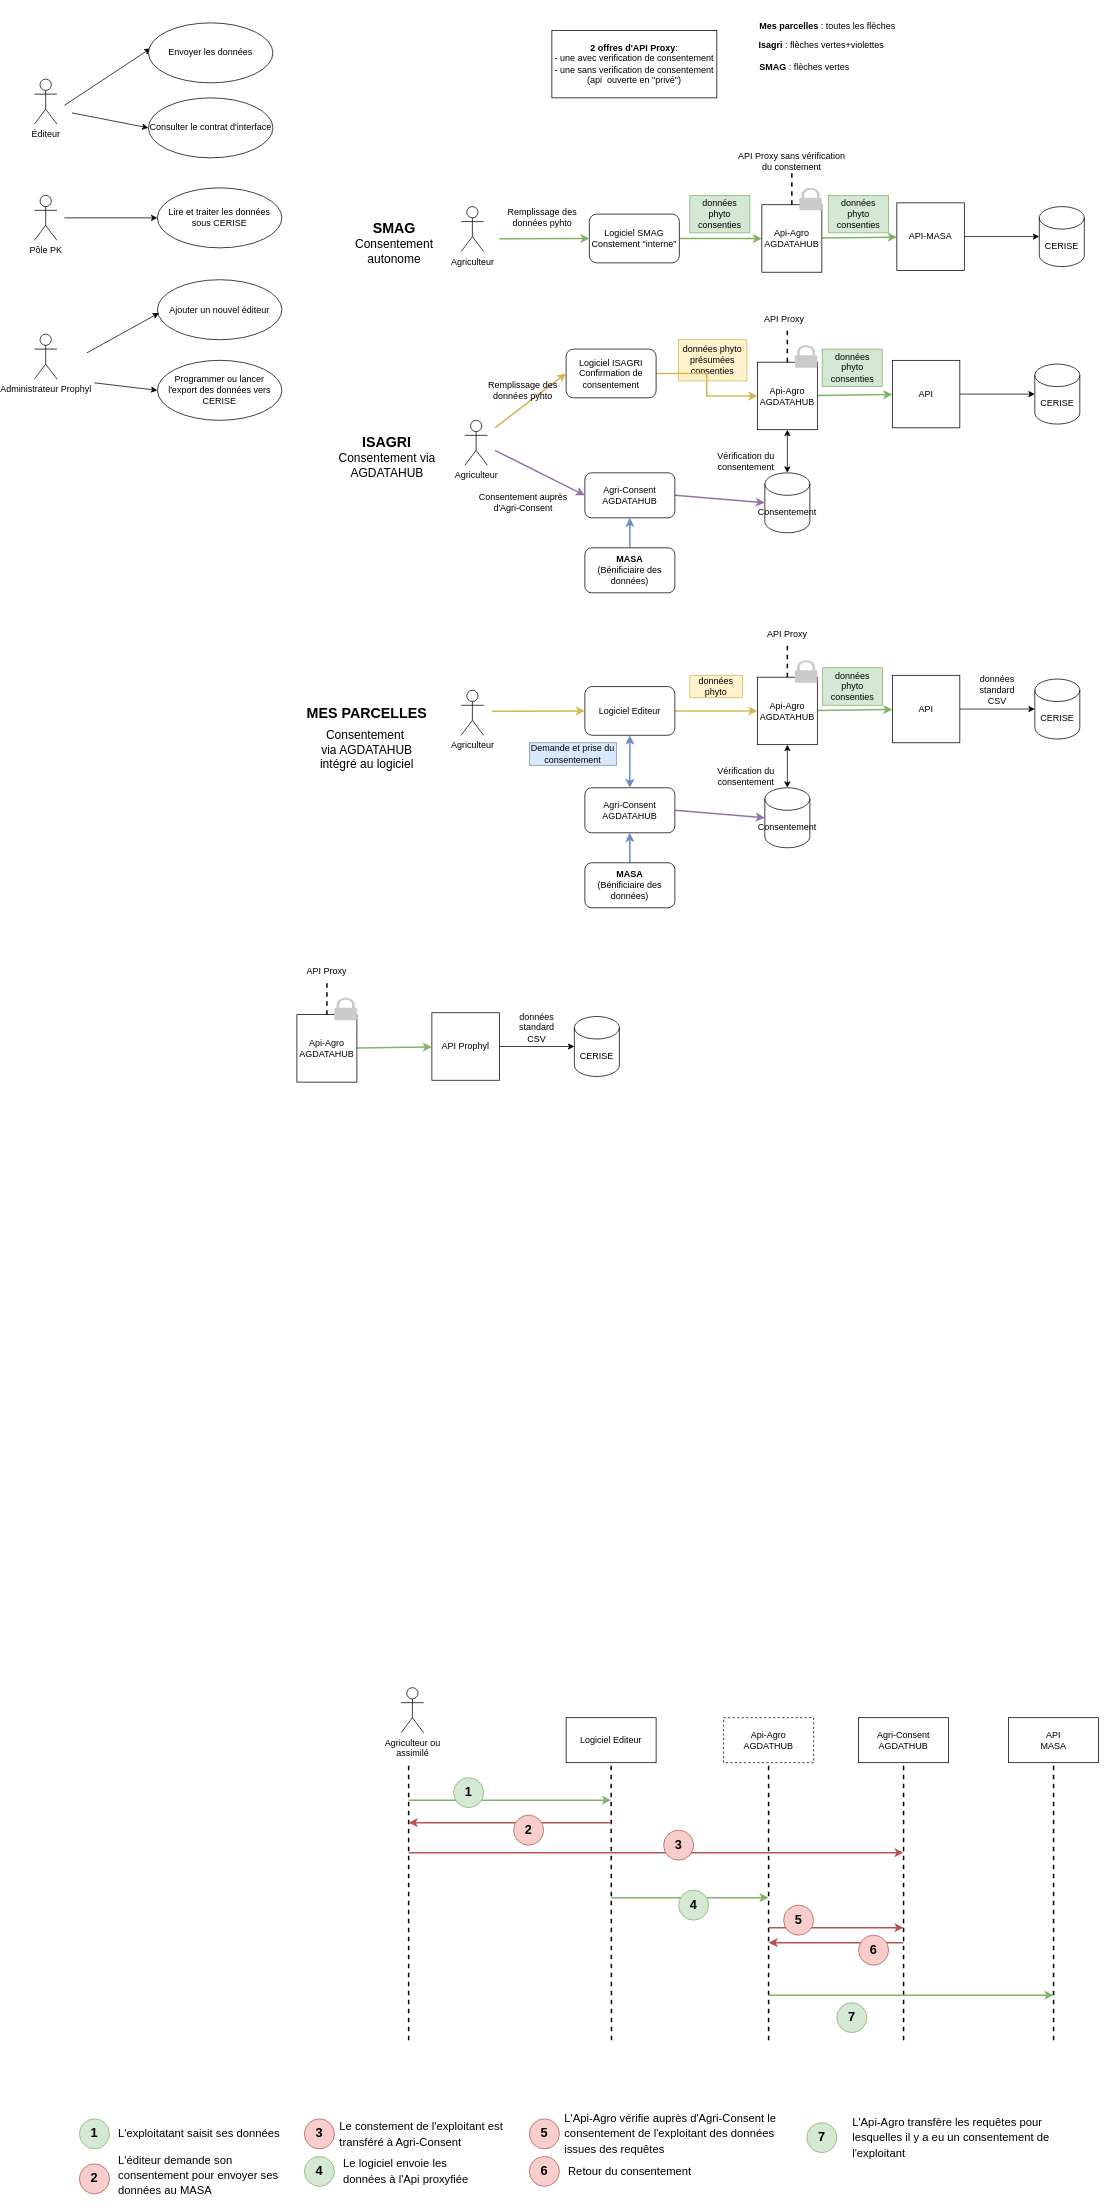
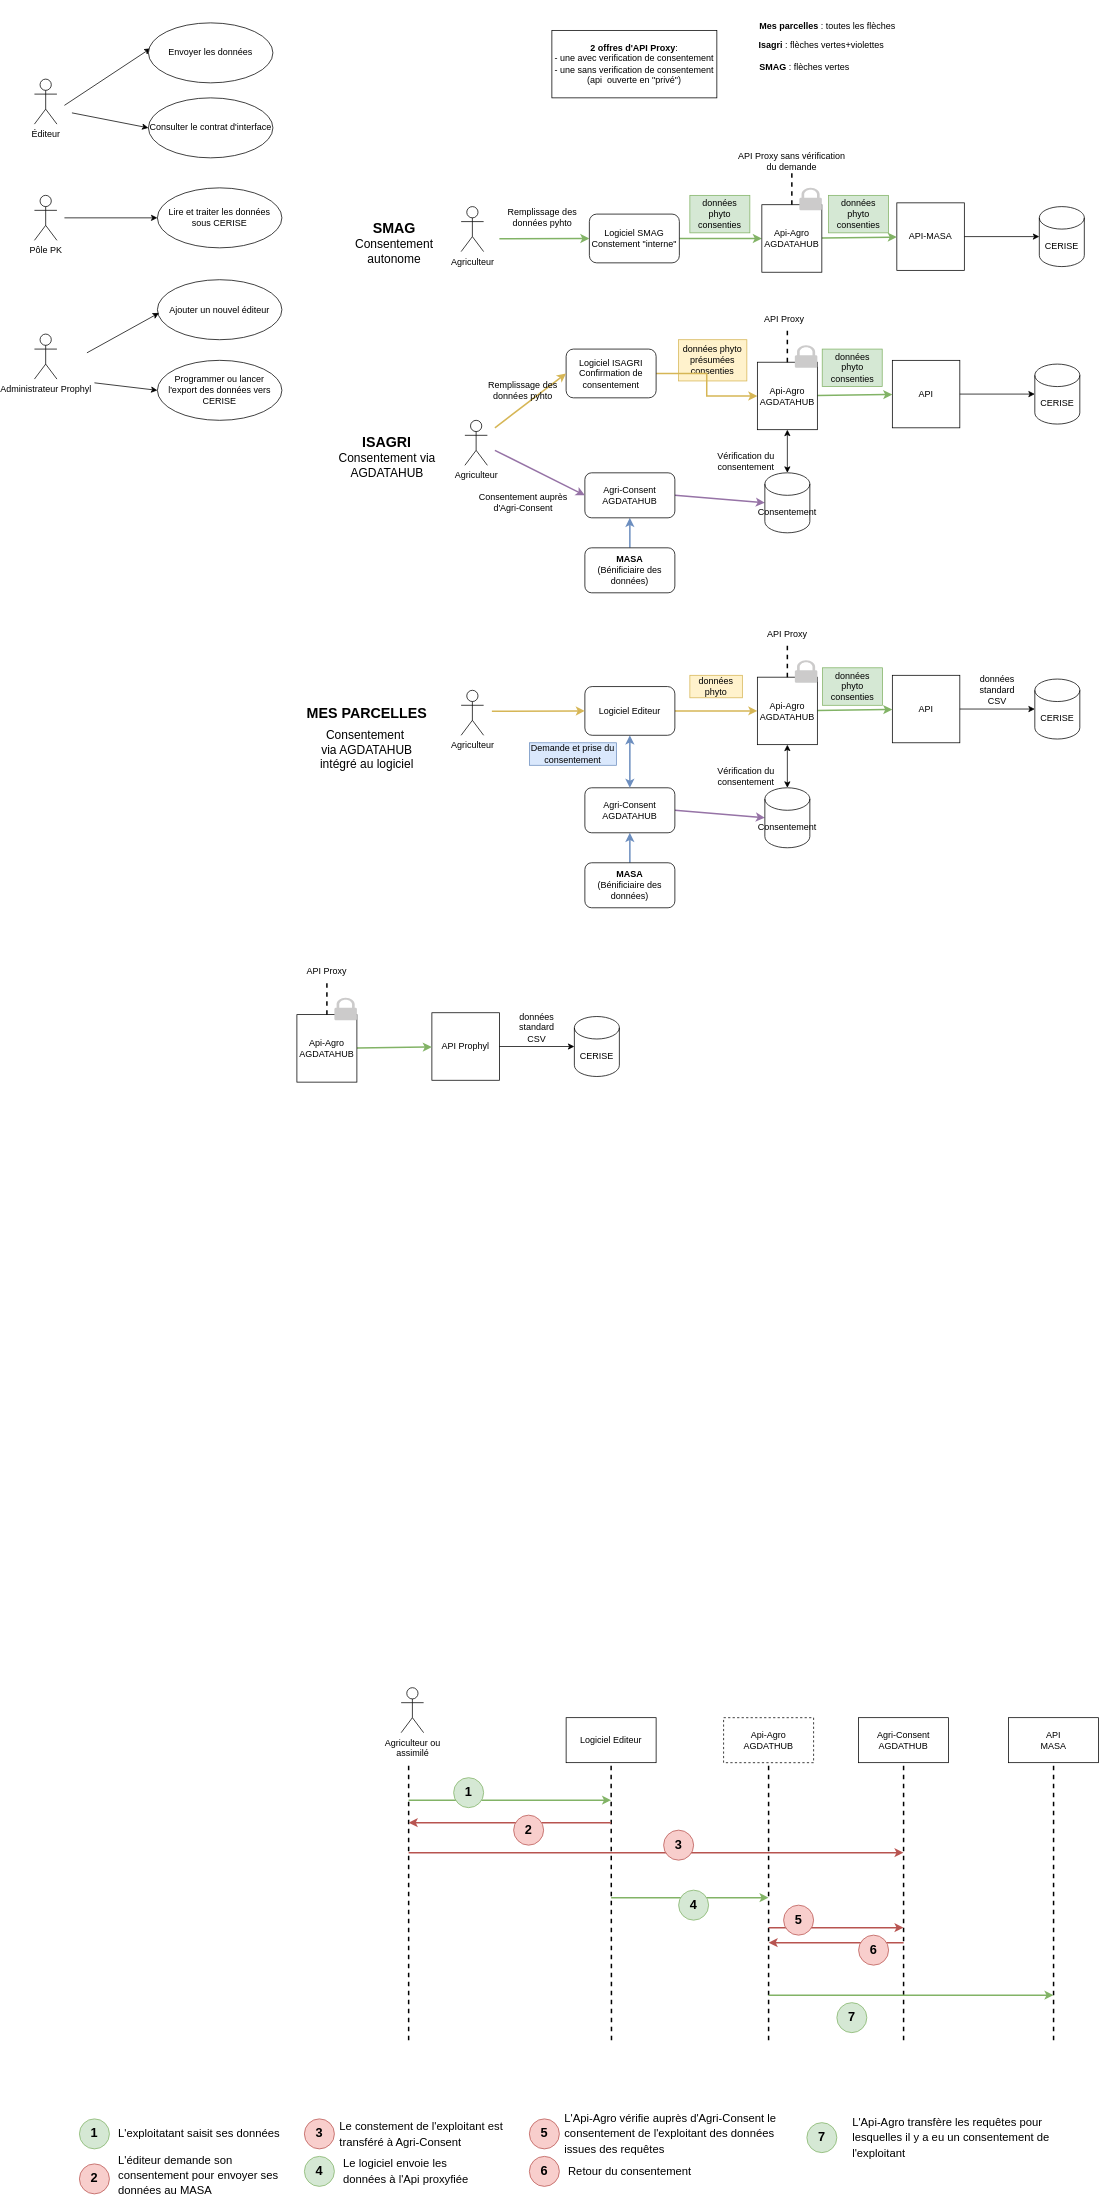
- <mxCell id="25" value="API Proxy sans vérification du constement" style="text;html=1;strokeColor=none;fillColor=none;align=center;verticalAlign=middle;whiteSpace=wrap;rounded=0;" parent="1" vertex="1"><mxGeometry x="955" y="200" width="150" height="30" as="geometry" /></mxCell>
+ <mxCell id="25" value="API Proxy sans vérification du demande" style="text;html=1;strokeColor=none;fillColor=none;align=center;verticalAlign=middle;whiteSpace=wrap;rounded=0;" parent="1" vertex="1"><mxGeometry x="955" y="200" width="150" height="30" as="geometry" /></mxCell>
